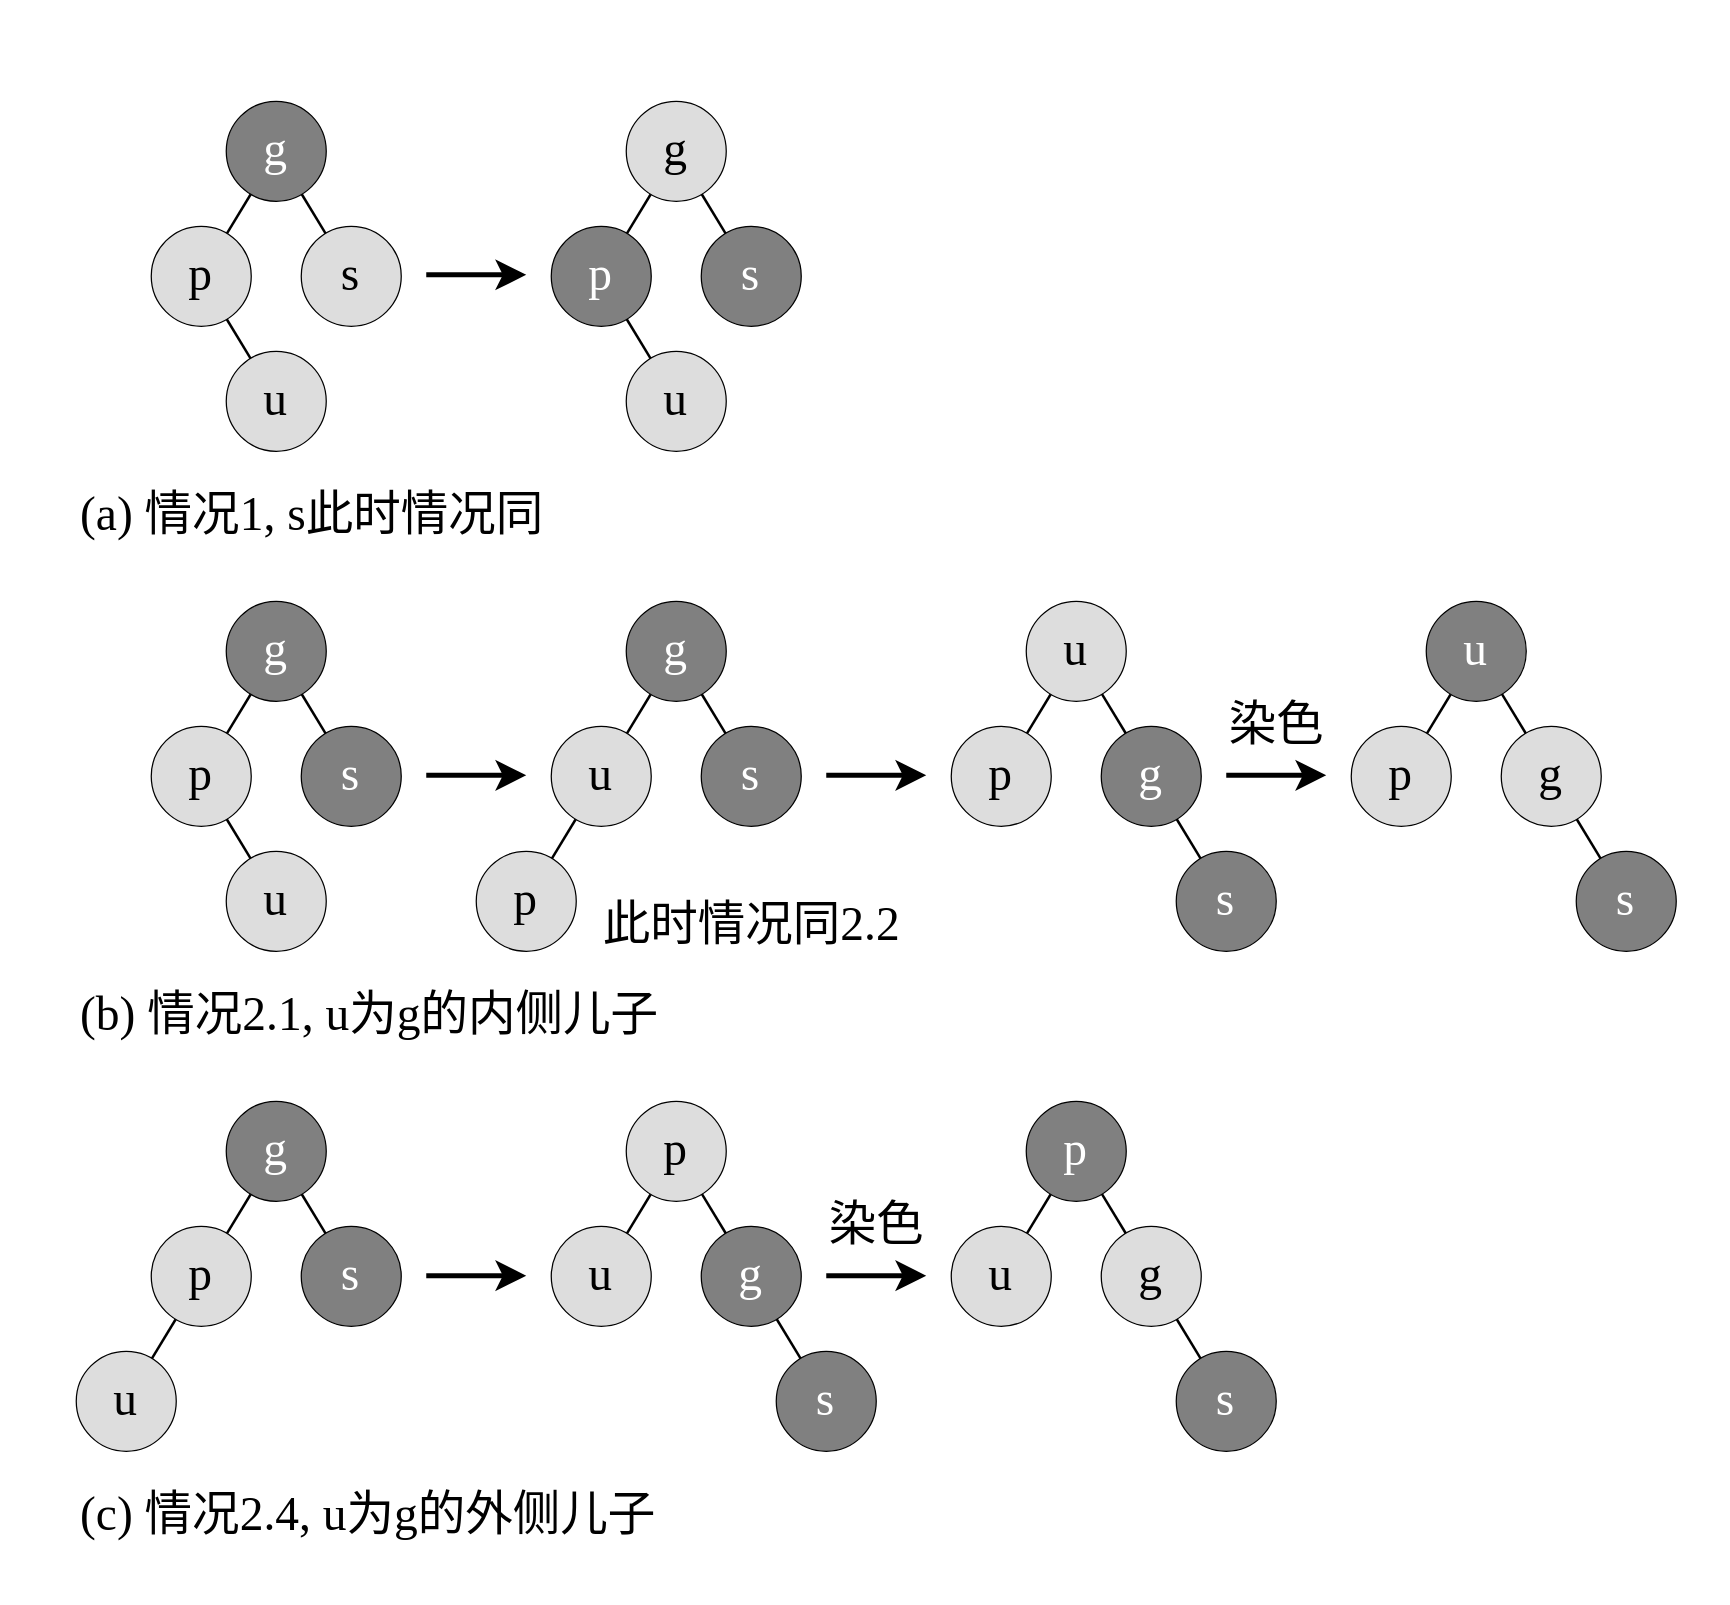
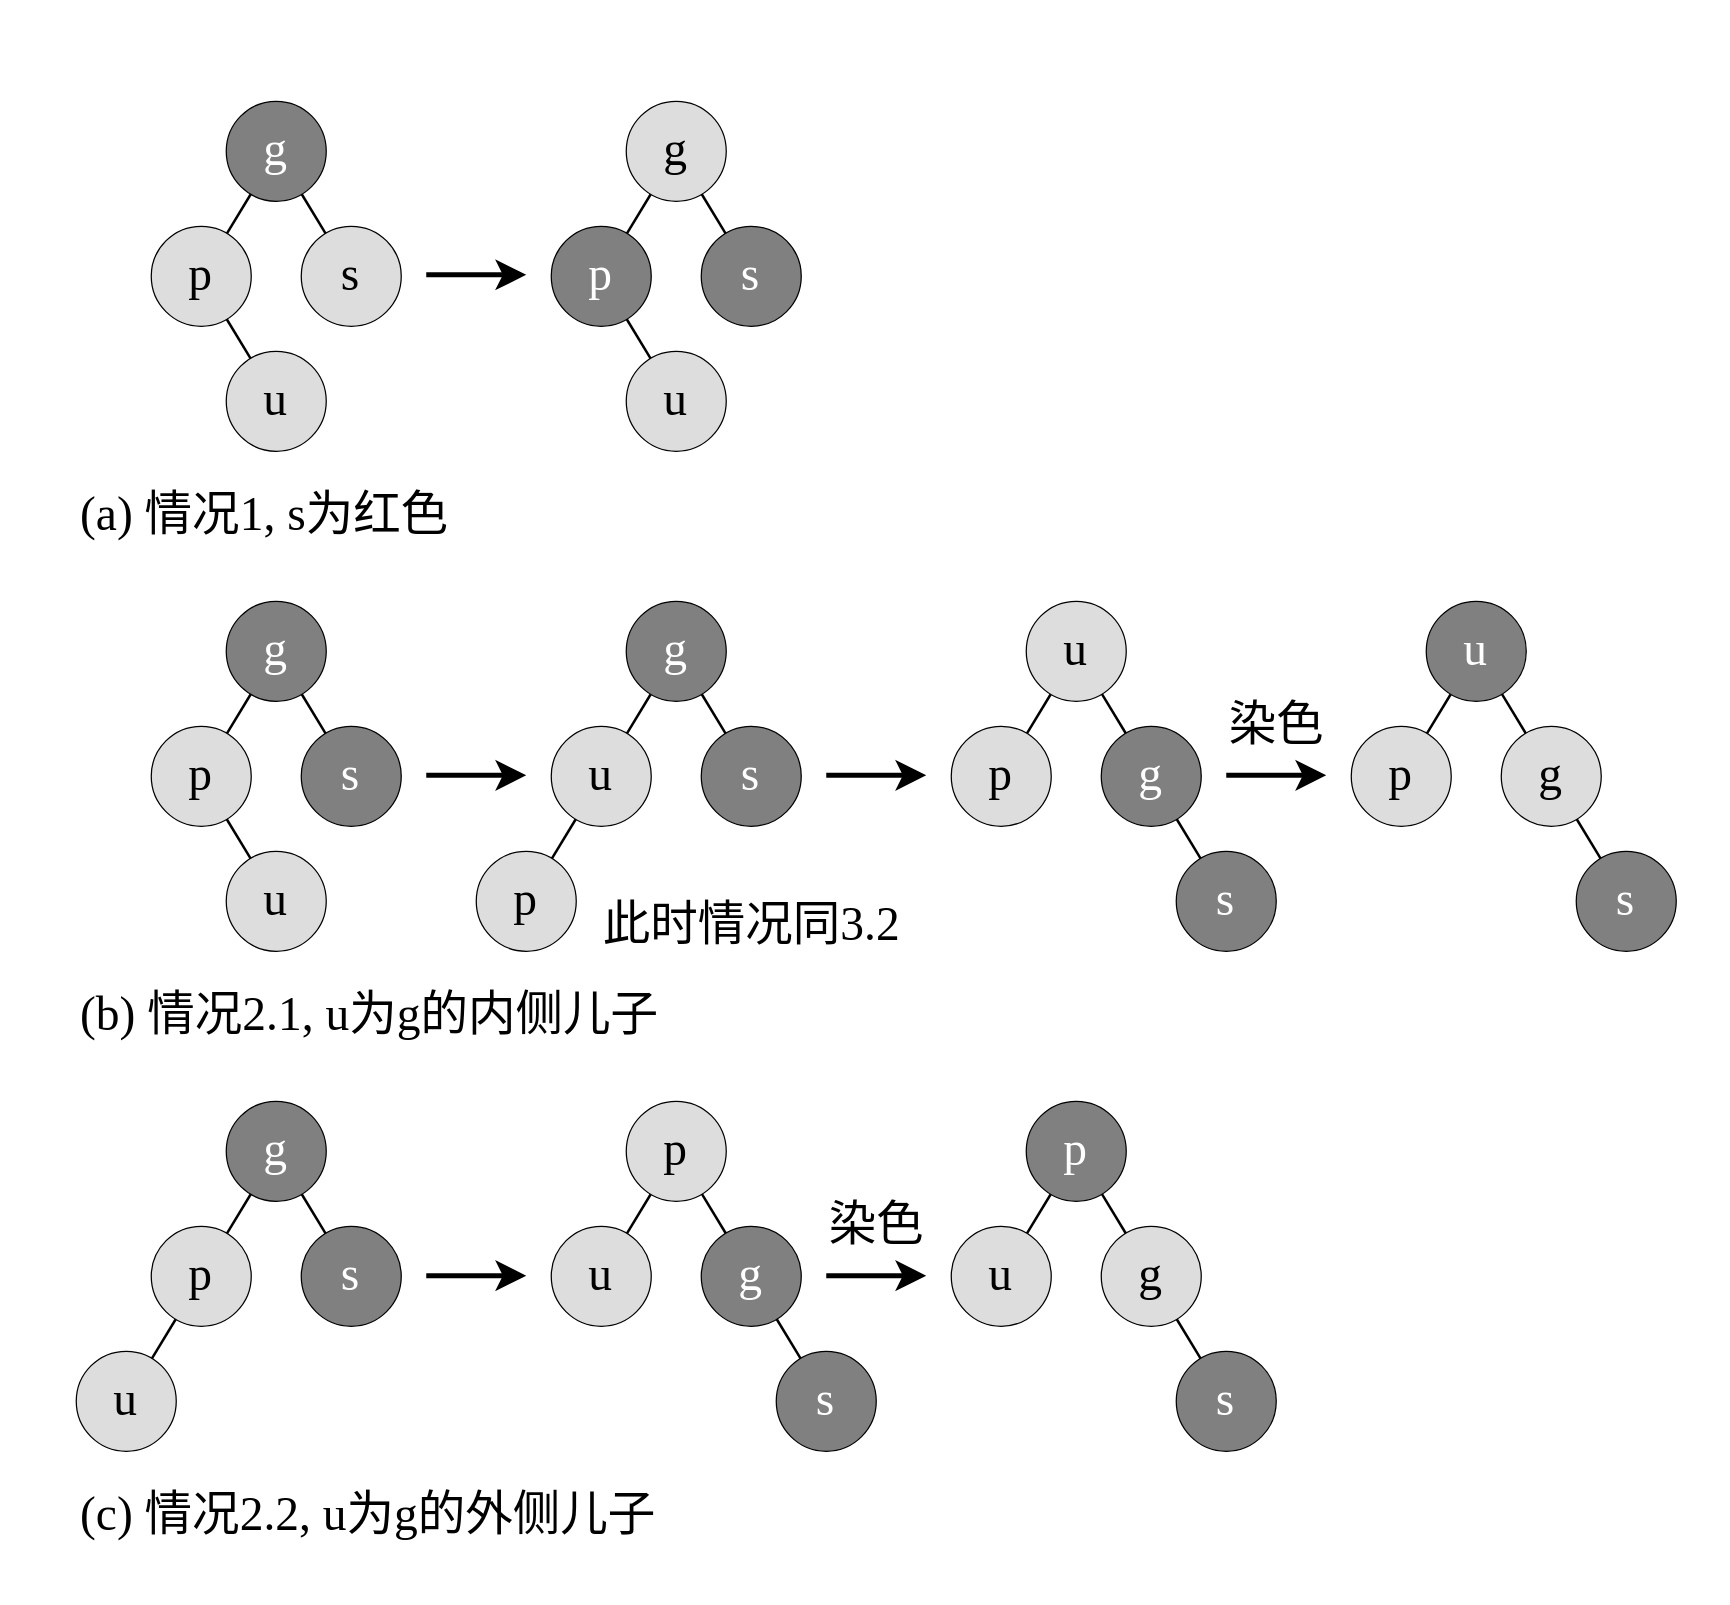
- <mxCell id="2" value="&lt;font style=&quot;font-size: 19px;&quot; face=&quot;Times New Roman&quot;&gt;(a) &lt;/font&gt;&lt;font face=&quot;SimSun&quot; style=&quot;font-size: 19px;&quot;&gt;情况&lt;/font&gt;&lt;font face=&quot;Times New Roman&quot; style=&quot;font-size: 19px;&quot;&gt;1, s&lt;/font&gt;&lt;font face=&quot;SimSun&quot; style=&quot;font-size: 19px;&quot;&gt;此时情况同&lt;/font&gt;" style="rounded=0;whiteSpace=wrap;html=1;container=1;verticalAlign=bottom;strokeColor=none;strokeWidth=1;align=left;spacingLeft=10;fillColor=none;" parent="1" vertex="1"><mxGeometry x="20" y="20" width="650" height="200" as="geometry"><mxRectangle x="177" y="190" width="50" height="40" as="alternateBounds" /></mxGeometry></mxCell>
+ <mxCell id="2" value="&lt;font style=&quot;font-size: 19px;&quot; face=&quot;Times New Roman&quot;&gt;(a) &lt;/font&gt;&lt;font face=&quot;SimSun&quot; style=&quot;font-size: 19px;&quot;&gt;情况&lt;/font&gt;&lt;font face=&quot;Times New Roman&quot; style=&quot;font-size: 19px;&quot;&gt;1, s&lt;/font&gt;&lt;font face=&quot;SimSun&quot; style=&quot;font-size: 19px;&quot;&gt;为红色&lt;/font&gt;" style="rounded=0;whiteSpace=wrap;html=1;container=1;verticalAlign=bottom;strokeColor=none;strokeWidth=1;align=left;spacingLeft=10;fillColor=none;" parent="1" vertex="1"><mxGeometry x="20" y="20" width="650" height="200" as="geometry"><mxRectangle x="177" y="190" width="50" height="40" as="alternateBounds" /></mxGeometry></mxCell>
- <mxCell id="53" value="此时情况同&lt;font face=&quot;Times New Roman&quot;&gt;2.2&lt;/font&gt;" style="text;html=1;align=center;verticalAlign=middle;resizable=0;points=[];autosize=1;strokeColor=none;fillColor=none;fontSize=19;fontFamily=SimSun;" parent="19" vertex="1"><mxGeometry x="210" y="130" width="140" height="40" as="geometry" /></mxCell>
+ <mxCell id="53" value="此时情况同&lt;font face=&quot;Times New Roman&quot;&gt;3.2&lt;/font&gt;" style="text;html=1;align=center;verticalAlign=middle;resizable=0;points=[];autosize=1;strokeColor=none;fillColor=none;fontSize=19;fontFamily=SimSun;" parent="19" vertex="1"><mxGeometry x="210" y="130" width="140" height="40" as="geometry" /></mxCell>
- <mxCell id="54" value="&lt;font style=&quot;font-size: 19px;&quot; face=&quot;Times New Roman&quot;&gt;(c) &lt;/font&gt;&lt;font face=&quot;SimSun&quot; style=&quot;font-size: 19px;&quot;&gt;情况&lt;/font&gt;&lt;font face=&quot;Times New Roman&quot;&gt;&lt;font style=&quot;font-size: 19px;&quot;&gt;2.4&lt;/font&gt;&lt;font style=&quot;font-size: 19px;&quot;&gt;, u&lt;/font&gt;&lt;/font&gt;&lt;font face=&quot;SimSun&quot; style=&quot;font-size: 19px;&quot;&gt;为&lt;/font&gt;&lt;font face=&quot;Times New Roman&quot; style=&quot;font-size: 19px;&quot;&gt;g&lt;/font&gt;&lt;font face=&quot;SimSun&quot; style=&quot;font-size: 19px;&quot;&gt;的外侧儿子&lt;/font&gt;" style="rounded=0;whiteSpace=wrap;html=1;container=1;verticalAlign=bottom;strokeColor=none;strokeWidth=1;align=left;spacingLeft=10;fillColor=none;" parent="1" vertex="1"><mxGeometry x="20" y="420" width="650" height="200" as="geometry"><mxRectangle x="177" y="190" width="50" height="40" as="alternateBounds" /></mxGeometry></mxCell>
+ <mxCell id="54" value="&lt;font style=&quot;font-size: 19px;&quot; face=&quot;Times New Roman&quot;&gt;(c) &lt;/font&gt;&lt;font face=&quot;SimSun&quot; style=&quot;font-size: 19px;&quot;&gt;情况&lt;/font&gt;&lt;font face=&quot;Times New Roman&quot;&gt;&lt;font style=&quot;font-size: 19px;&quot;&gt;2.2&lt;/font&gt;&lt;font style=&quot;font-size: 19px;&quot;&gt;, u&lt;/font&gt;&lt;/font&gt;&lt;font face=&quot;SimSun&quot; style=&quot;font-size: 19px;&quot;&gt;为&lt;/font&gt;&lt;font face=&quot;Times New Roman&quot; style=&quot;font-size: 19px;&quot;&gt;g&lt;/font&gt;&lt;font face=&quot;SimSun&quot; style=&quot;font-size: 19px;&quot;&gt;的外侧儿子&lt;/font&gt;" style="rounded=0;whiteSpace=wrap;html=1;container=1;verticalAlign=bottom;strokeColor=none;strokeWidth=1;align=left;spacingLeft=10;fillColor=none;" parent="1" vertex="1"><mxGeometry x="20" y="420" width="650" height="200" as="geometry"><mxRectangle x="177" y="190" width="50" height="40" as="alternateBounds" /></mxGeometry></mxCell>
